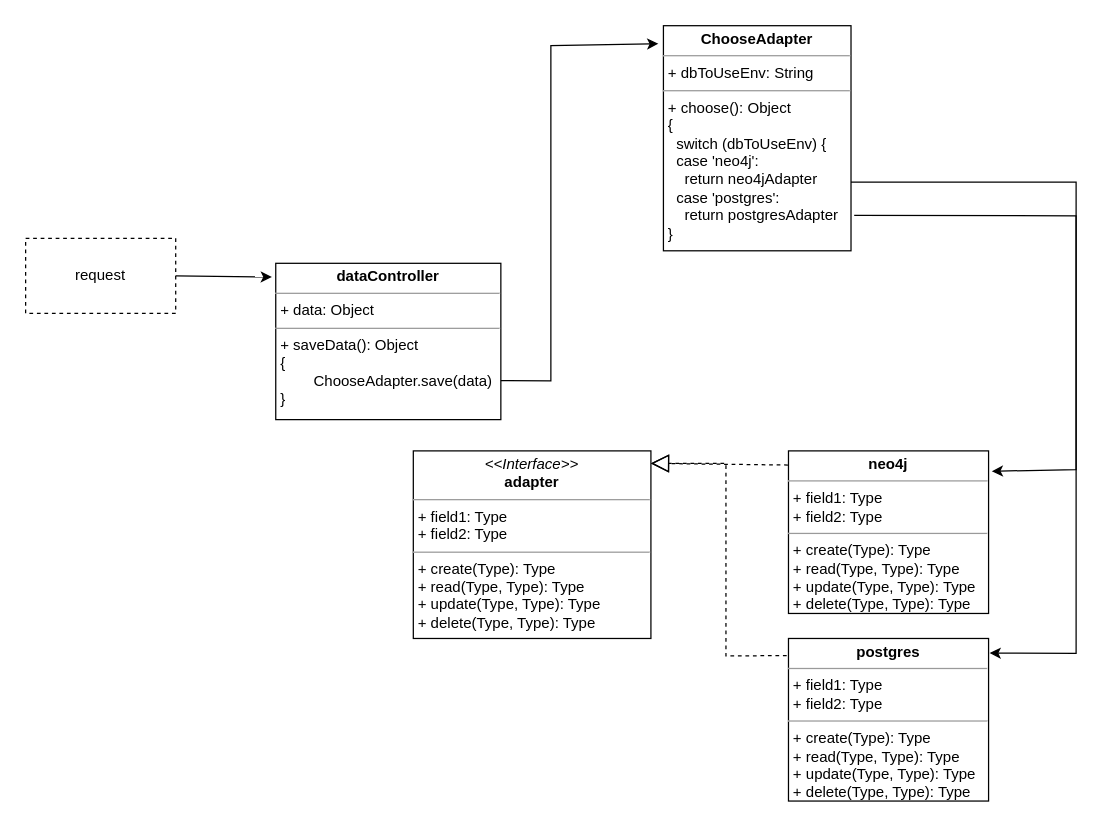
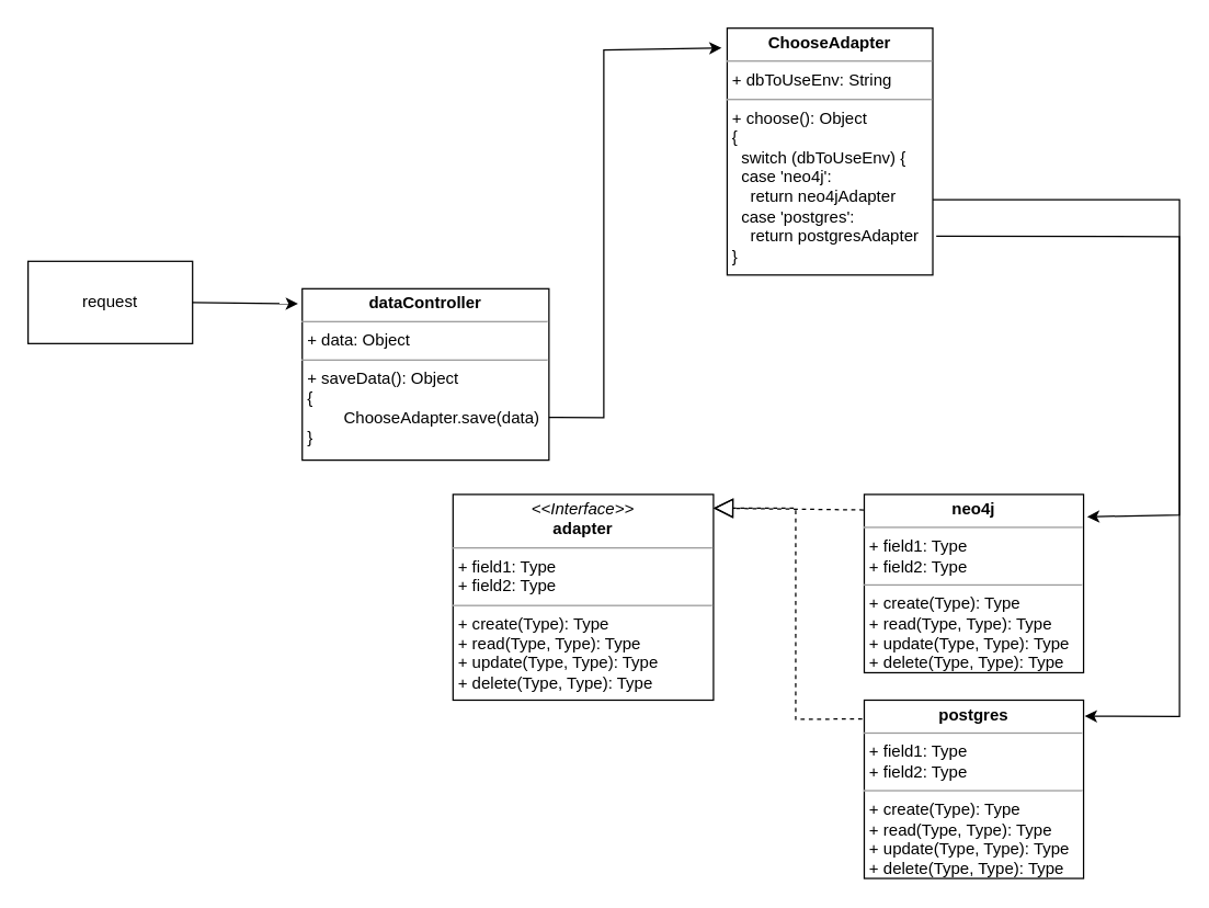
- <mxCell id="2" value="request" style="rounded=0;whiteSpace=wrap;html=1;dashed=1;" vertex="1" parent="1"><mxGeometry y="190" width="120" height="60" as="geometry" x="20" /></mxCell>
+ <mxCell id="2" value="request" style="rounded=0;whiteSpace=wrap;html=1;" vertex="1" parent="1"><mxGeometry y="190" width="120" height="60" as="geometry" x="20" /></mxCell>
